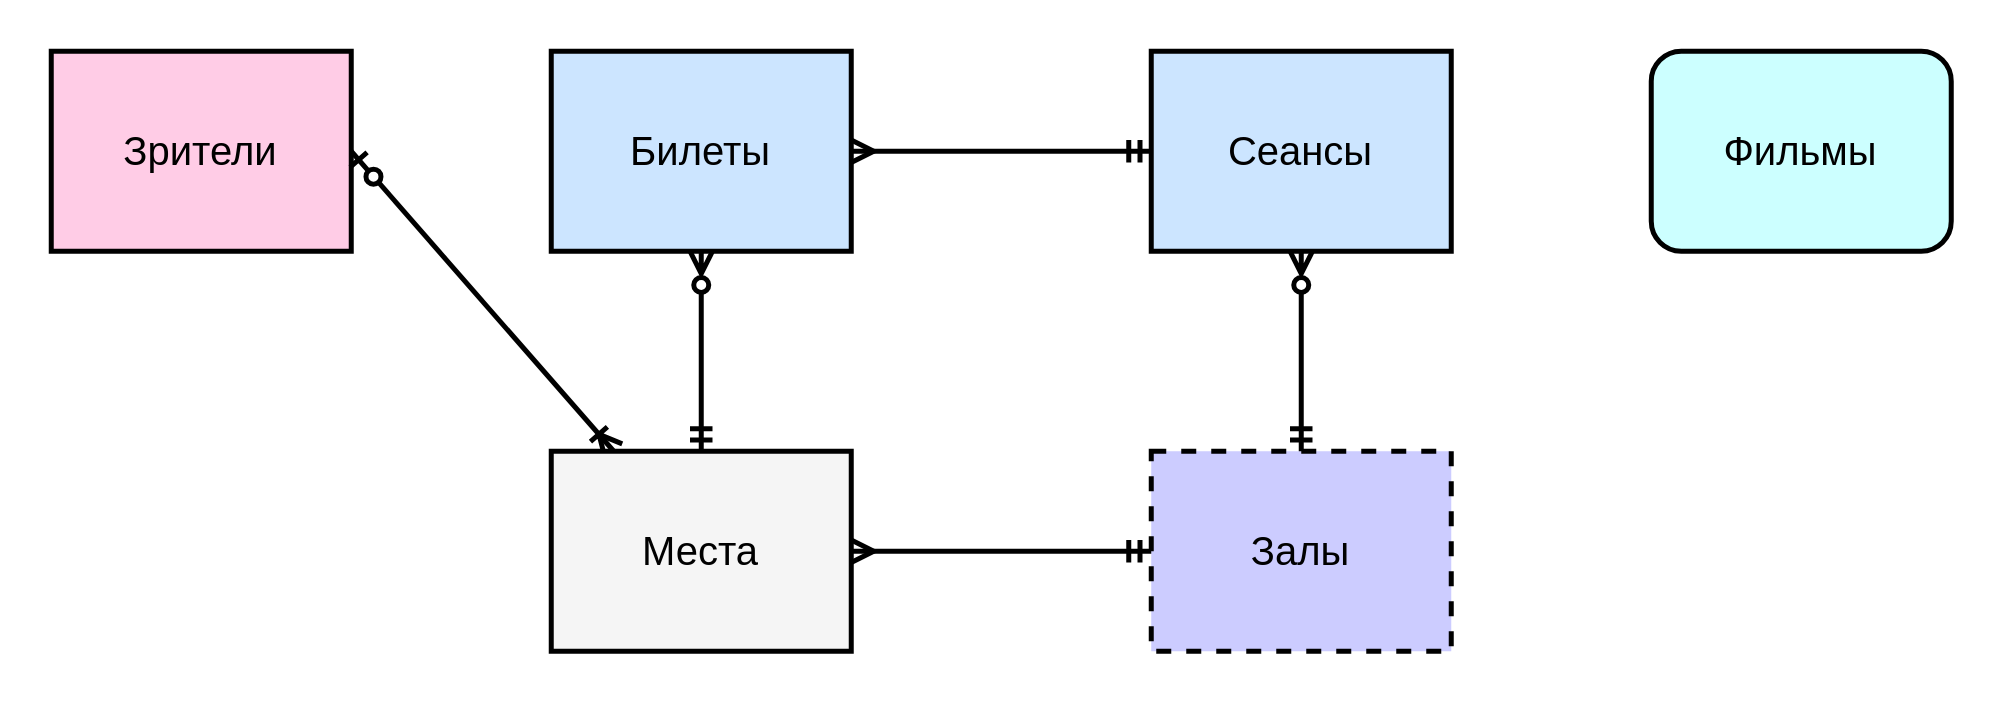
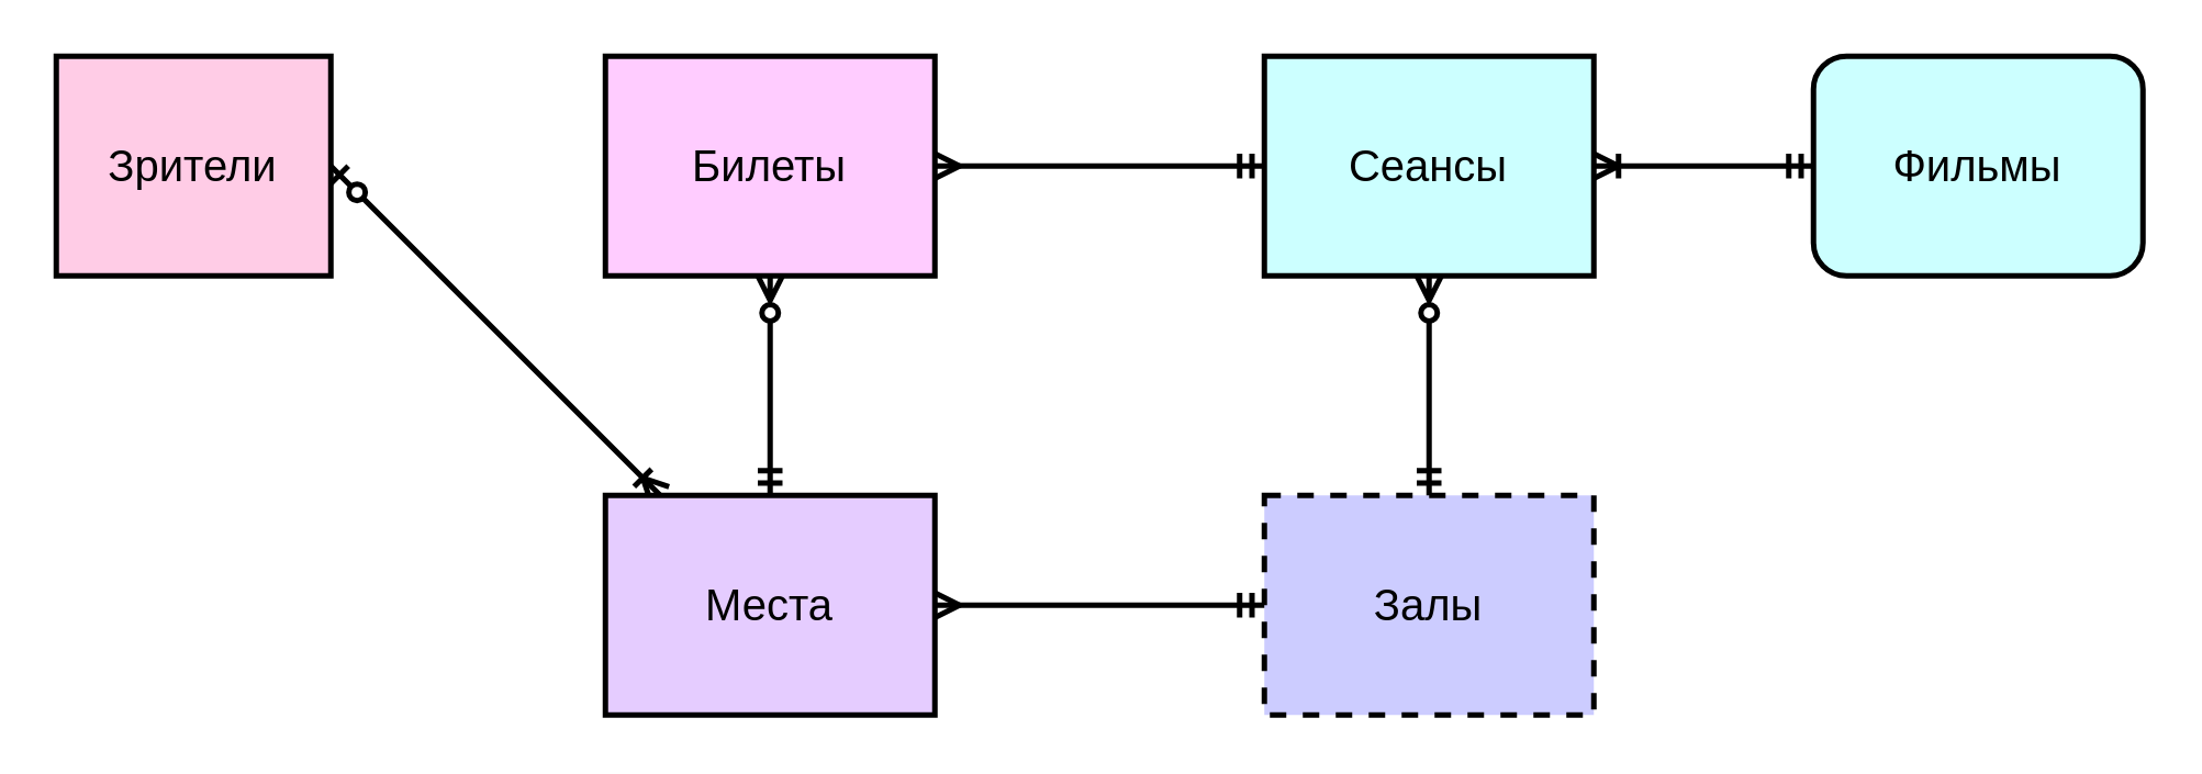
- <mxCell id="2" value="&lt;font style=&quot;font-size: 16px;&quot;&gt;Зрители&lt;/font&gt;" style="rounded=0;whiteSpace=wrap;html=1;strokeWidth=2;fillColor=#FFCCE6;" parent="1" vertex="1"><mxGeometry x="20" y="20" width="120" height="80" as="geometry" /></mxCell>
+ <mxCell id="2" value="&lt;font style=&quot;font-size: 16px;&quot;&gt;Зрители&lt;/font&gt;" style="rounded=0;whiteSpace=wrap;html=1;strokeWidth=2;fillColor=#FFCCE6;" parent="1" vertex="1"><mxGeometry x="20" y="20" width="100" height="80" as="geometry" /></mxCell>
- <mxCell id="5" value="&lt;font style=&quot;font-size: 16px;&quot;&gt;Билеты&lt;/font&gt;" style="rounded=0;whiteSpace=wrap;html=1;strokeWidth=2;fillColor=#cce5ff;" parent="1" vertex="1"><mxGeometry x="220" y="20" width="120" height="80" as="geometry" /></mxCell>
+ <mxCell id="5" value="&lt;font style=&quot;font-size: 16px;&quot;&gt;Билеты&lt;/font&gt;" style="rounded=0;whiteSpace=wrap;html=1;strokeWidth=2;fillColor=#FFCCFF;" parent="1" vertex="1"><mxGeometry x="220" y="20" width="120" height="80" as="geometry" /></mxCell>
- <mxCell id="3" value="&lt;font style=&quot;font-size: 16px;&quot;&gt;Сеансы&lt;/font&gt;" style="rounded=0;whiteSpace=wrap;html=1;strokeWidth=2;fillColor=#CCE5FF;" parent="1" vertex="1"><mxGeometry x="460" y="20" width="120" height="80" as="geometry" /></mxCell>
+ <mxCell id="3" value="&lt;font style=&quot;font-size: 16px;&quot;&gt;Сеансы&lt;/font&gt;" style="rounded=0;whiteSpace=wrap;html=1;strokeWidth=2;fillColor=#ccffff;" parent="1" vertex="1"><mxGeometry x="460" y="20" width="120" height="80" as="geometry" /></mxCell>
+ <mxCell id="8" value="" style="endArrow=ERoneToMany;startArrow=ERmandOne;html=1;rounded=0;entryX=1;entryY=0.5;entryDx=0;entryDy=0;strokeWidth=2;startFill=0;endFill=0;exitX=0;exitY=0.5;exitDx=0;exitDy=0;" parent="1" target="3" edge="1" source="6"><mxGeometry width="50" height="50" relative="1" as="geometry"><mxPoint x="470" y="-40" as="sourcePoint" /><mxPoint x="550" y="-110" as="targetPoint" /><Array as="points" /></mxGeometry></mxCell>
- <mxCell id="9" value="&lt;font style=&quot;font-size: 16px;&quot;&gt;Места&lt;/font&gt;" style="rounded=0;whiteSpace=wrap;html=1;fillColor=#f5f5f5;strokeWidth=2;" vertex="1" parent="1"><mxGeometry x="220" y="180" width="120" height="80" as="geometry" /></mxCell>
+ <mxCell id="9" value="&lt;font style=&quot;font-size: 16px;&quot;&gt;Места&lt;/font&gt;" style="rounded=0;whiteSpace=wrap;html=1;fillColor=#E5CCFF;strokeWidth=2;" vertex="1" parent="1"><mxGeometry x="220" y="180" width="120" height="80" as="geometry" /></mxCell>
